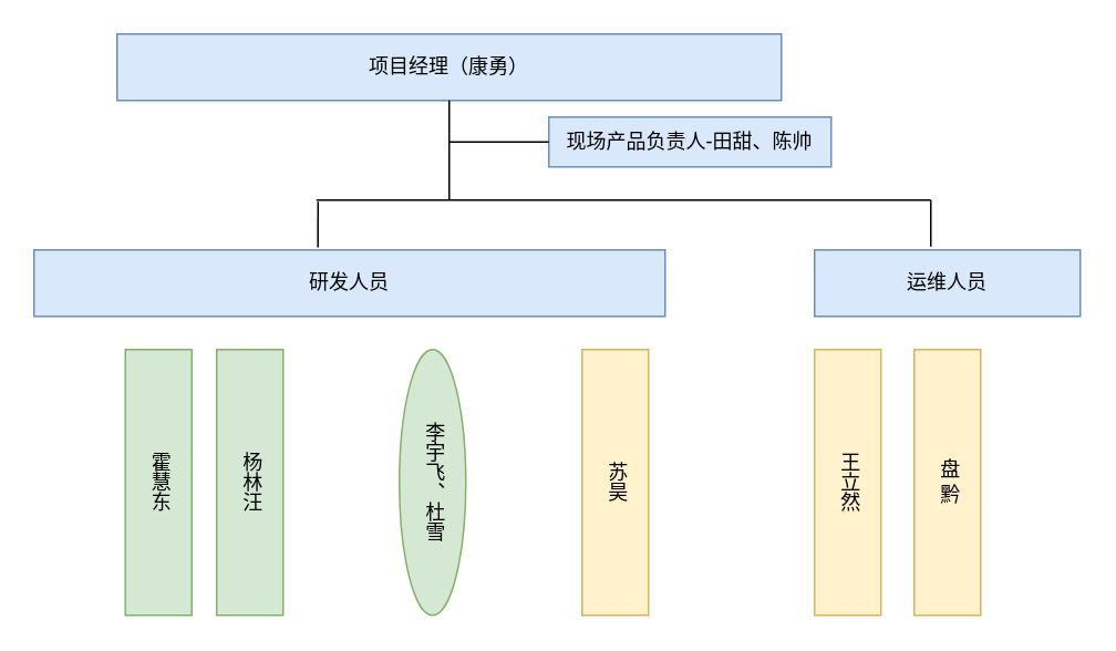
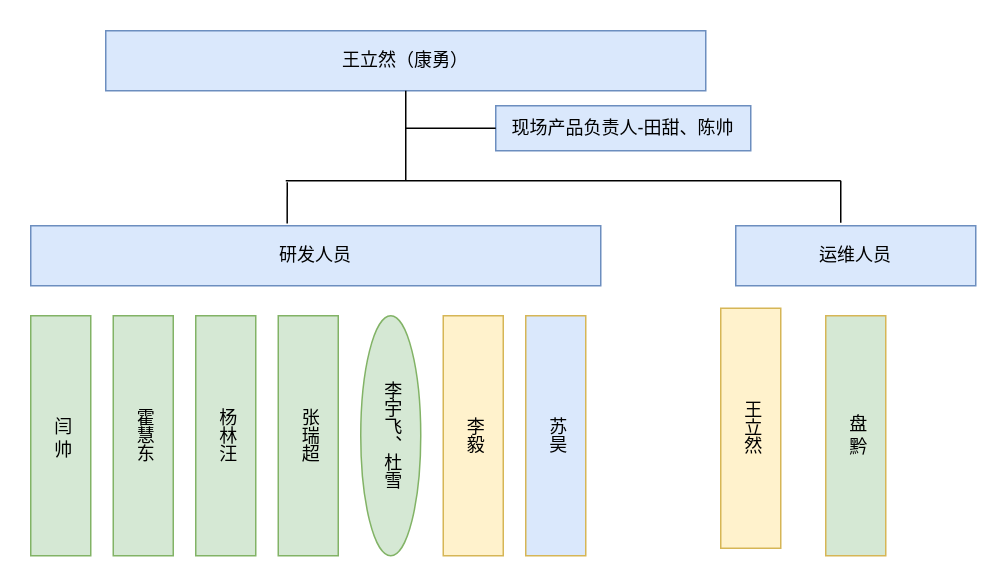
- <mxCell id="2" value="项目经理（康勇）" style="rounded=0;whiteSpace=wrap;html=1;fillColor=#dae8fc;strokeColor=#6c8ebf;" parent="1" vertex="1"><mxGeometry x="70" y="20" width="400" height="40" as="geometry" /></mxCell>
+ <mxCell id="2" value="王立然（康勇）" style="rounded=0;whiteSpace=wrap;html=1;fillColor=#dae8fc;strokeColor=#6c8ebf;" parent="1" vertex="1"><mxGeometry x="70" y="20" width="400" height="40" as="geometry" /></mxCell>
+ <mxCell id="11" value="&amp;nbsp;闫 帅" style="rounded=0;whiteSpace=wrap;html=1;textDirection=vertical-lr;fillColor=#d5e8d4;strokeColor=#82b366;" parent="1" vertex="1"><mxGeometry x="20" y="210" width="40" height="160" as="geometry" /></mxCell>
+ <mxCell id="15" value="张瑞超" style="rounded=0;whiteSpace=wrap;html=1;textDirection=vertical-lr;fillColor=#D5E8D4;strokeColor=#82b366;" parent="1" vertex="1"><mxGeometry x="185" y="210" width="40" height="160" as="geometry" /></mxCell>
+ <mxCell id="16" value="李毅" style="rounded=0;whiteSpace=wrap;html=1;textDirection=vertical-lr;fillColor=#fff2cc;strokeColor=#d6b656;" parent="1" vertex="1"><mxGeometry x="295" y="210" width="40" height="160" as="geometry" /></mxCell>
- <mxCell id="17" value="苏昊" style="rounded=0;whiteSpace=wrap;html=1;textDirection=vertical-lr;fillColor=#fff2cc;strokeColor=#d6b656;" parent="1" vertex="1"><mxGeometry x="350" y="210" width="40" height="160" as="geometry" /></mxCell>
+ <mxCell id="17" value="苏昊" style="rounded=0;whiteSpace=wrap;html=1;textDirection=vertical-lr;fillColor=#dae8fc;strokeColor=#d6b656;" parent="1" vertex="1"><mxGeometry x="350" y="210" width="40" height="160" as="geometry" /></mxCell>
- <mxCell id="9" value="王立然" style="rounded=0;whiteSpace=wrap;html=1;textDirection=vertical-lr;fillColor=#fff2cc;strokeColor=#d6b656;" parent="1" vertex="1"><mxGeometry x="490" y="210" width="40" height="160" as="geometry" /></mxCell>
+ <mxCell id="9" value="王立然" style="rounded=0;whiteSpace=wrap;html=1;textDirection=vertical-lr;fillColor=#fff2cc;strokeColor=#d6b656;" parent="1" vertex="1"><mxGeometry x="480" y="205" width="40" height="160" as="geometry" /></mxCell>
- <mxCell id="10" value="盘 黔" style="rounded=0;whiteSpace=wrap;html=1;textDirection=vertical-lr;fillColor=#fff2cc;strokeColor=#d6b656;" parent="1" vertex="1"><mxGeometry x="550" y="210" width="40" height="160" as="geometry" /></mxCell>
+ <mxCell id="10" value="盘 黔" style="rounded=0;whiteSpace=wrap;html=1;textDirection=vertical-lr;fillColor=#d5e8d4;strokeColor=#d6b656;" parent="1" vertex="1"><mxGeometry x="550" y="210" width="40" height="160" as="geometry" /></mxCell>
